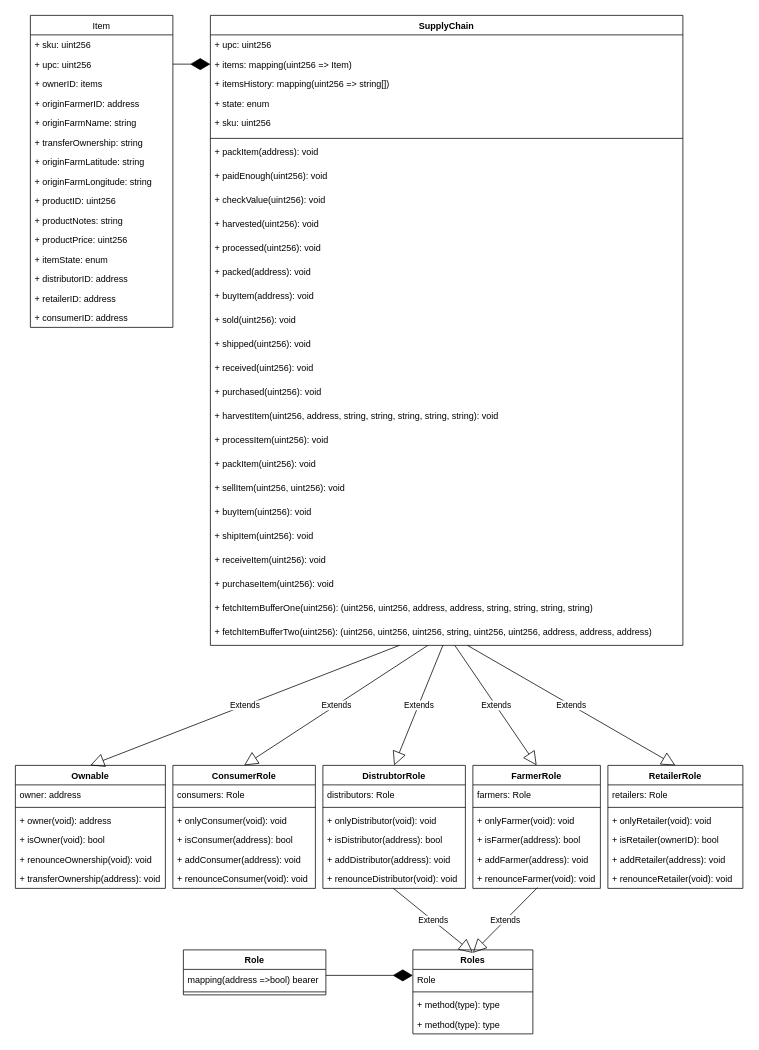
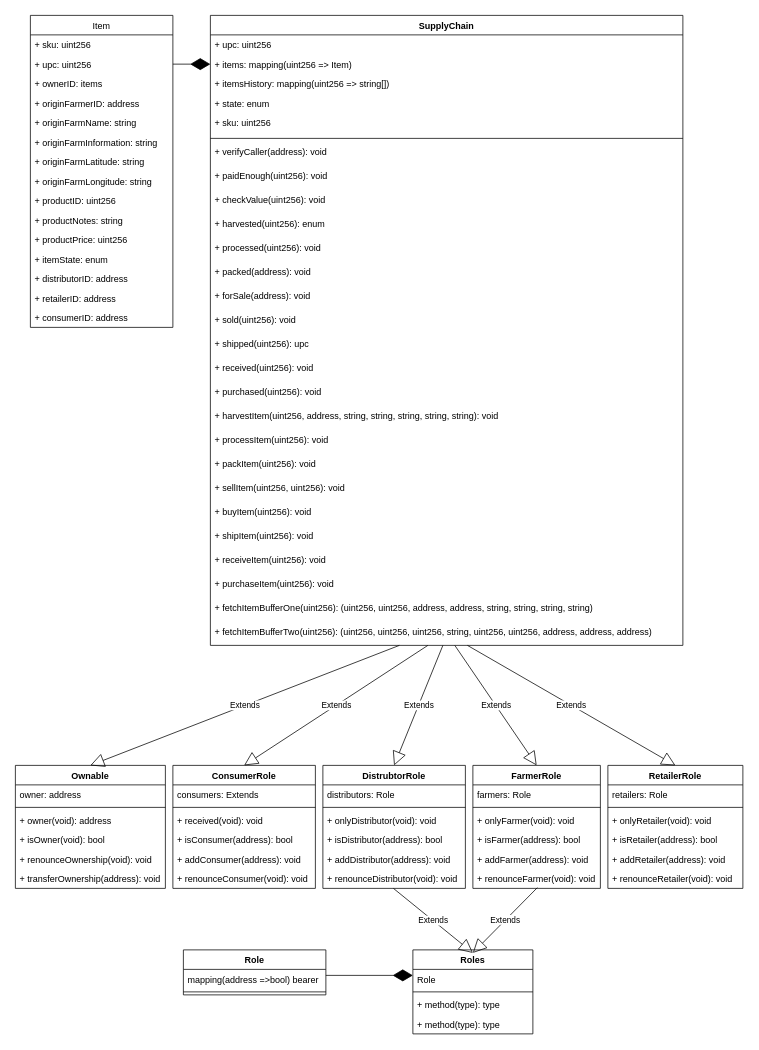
- <mxCell id="72" value="+ transferOwnership: string" style="text;strokeColor=none;fillColor=none;align=left;verticalAlign=top;spacingLeft=4;spacingRight=4;overflow=hidden;rotatable=0;points=[[0,0.5],[1,0.5]];portConstraint=eastwest;" vertex="1" parent="66"><mxGeometry y="156" width="190" height="26" as="geometry" /></mxCell>
+ <mxCell id="72" value="+ originFarmInformation: string" style="text;strokeColor=none;fillColor=none;align=left;verticalAlign=top;spacingLeft=4;spacingRight=4;overflow=hidden;rotatable=0;points=[[0,0.5],[1,0.5]];portConstraint=eastwest;" vertex="1" parent="66"><mxGeometry y="156" width="190" height="26" as="geometry" /></mxCell>
- <mxCell id="45" value="+ packItem(address): void" style="text;strokeColor=none;fillColor=none;align=left;verticalAlign=top;spacingLeft=4;spacingRight=4;overflow=hidden;rotatable=0;points=[[0,0.5],[1,0.5]];portConstraint=eastwest;" vertex="1" parent="38"><mxGeometry y="168" width="630" height="32" as="geometry" /></mxCell>
+ <mxCell id="45" value="+ verifyCaller(address): void" style="text;strokeColor=none;fillColor=none;align=left;verticalAlign=top;spacingLeft=4;spacingRight=4;overflow=hidden;rotatable=0;points=[[0,0.5],[1,0.5]];portConstraint=eastwest;" vertex="1" parent="38"><mxGeometry y="168" width="630" height="32" as="geometry" /></mxCell>
- <mxCell id="48" value="+ harvested(uint256): void" style="text;strokeColor=none;fillColor=none;align=left;verticalAlign=top;spacingLeft=4;spacingRight=4;overflow=hidden;rotatable=0;points=[[0,0.5],[1,0.5]];portConstraint=eastwest;" vertex="1" parent="38"><mxGeometry y="264" width="630" height="32" as="geometry" /></mxCell>
+ <mxCell id="48" value="+ harvested(uint256): enum" style="text;strokeColor=none;fillColor=none;align=left;verticalAlign=top;spacingLeft=4;spacingRight=4;overflow=hidden;rotatable=0;points=[[0,0.5],[1,0.5]];portConstraint=eastwest;" vertex="1" parent="38"><mxGeometry y="264" width="630" height="32" as="geometry" /></mxCell>
- <mxCell id="51" value="+ buyItem(address): void" style="text;strokeColor=none;fillColor=none;align=left;verticalAlign=top;spacingLeft=4;spacingRight=4;overflow=hidden;rotatable=0;points=[[0,0.5],[1,0.5]];portConstraint=eastwest;" vertex="1" parent="38"><mxGeometry y="360" width="630" height="32" as="geometry" /></mxCell>
+ <mxCell id="51" value="+ forSale(address): void" style="text;strokeColor=none;fillColor=none;align=left;verticalAlign=top;spacingLeft=4;spacingRight=4;overflow=hidden;rotatable=0;points=[[0,0.5],[1,0.5]];portConstraint=eastwest;" vertex="1" parent="38"><mxGeometry y="360" width="630" height="32" as="geometry" /></mxCell>
- <mxCell id="53" value="+ shipped(uint256): void" style="text;strokeColor=none;fillColor=none;align=left;verticalAlign=top;spacingLeft=4;spacingRight=4;overflow=hidden;rotatable=0;points=[[0,0.5],[1,0.5]];portConstraint=eastwest;" vertex="1" parent="38"><mxGeometry y="424" width="630" height="32" as="geometry" /></mxCell>
+ <mxCell id="53" value="+ shipped(uint256): upc" style="text;strokeColor=none;fillColor=none;align=left;verticalAlign=top;spacingLeft=4;spacingRight=4;overflow=hidden;rotatable=0;points=[[0,0.5],[1,0.5]];portConstraint=eastwest;" vertex="1" parent="38"><mxGeometry y="424" width="630" height="32" as="geometry" /></mxCell>
- <mxCell id="11" value="consumers: Role" style="text;strokeColor=none;fillColor=none;align=left;verticalAlign=top;spacingLeft=4;spacingRight=4;overflow=hidden;rotatable=0;points=[[0,0.5],[1,0.5]];portConstraint=eastwest;" vertex="1" parent="10"><mxGeometry y="26" width="190" height="26" as="geometry" /></mxCell>
+ <mxCell id="11" value="consumers: Extends" style="text;strokeColor=none;fillColor=none;align=left;verticalAlign=top;spacingLeft=4;spacingRight=4;overflow=hidden;rotatable=0;points=[[0,0.5],[1,0.5]];portConstraint=eastwest;" vertex="1" parent="10"><mxGeometry y="26" width="190" height="26" as="geometry" /></mxCell>
- <mxCell id="13" value="+ onlyConsumer(void): void" style="text;strokeColor=none;fillColor=none;align=left;verticalAlign=top;spacingLeft=4;spacingRight=4;overflow=hidden;rotatable=0;points=[[0,0.5],[1,0.5]];portConstraint=eastwest;" vertex="1" parent="10"><mxGeometry y="60" width="190" height="26" as="geometry" /></mxCell>
+ <mxCell id="13" value="+ received(void): void" style="text;strokeColor=none;fillColor=none;align=left;verticalAlign=top;spacingLeft=4;spacingRight=4;overflow=hidden;rotatable=0;points=[[0,0.5],[1,0.5]];portConstraint=eastwest;" vertex="1" parent="10"><mxGeometry y="60" width="190" height="26" as="geometry" /></mxCell>
- <mxCell id="35" value="+ isRetailer(ownerID): bool" style="text;strokeColor=none;fillColor=none;align=left;verticalAlign=top;spacingLeft=4;spacingRight=4;overflow=hidden;rotatable=0;points=[[0,0.5],[1,0.5]];portConstraint=eastwest;" vertex="1" parent="31"><mxGeometry y="86" width="180" height="26" as="geometry" /></mxCell>
+ <mxCell id="35" value="+ isRetailer(address): bool" style="text;strokeColor=none;fillColor=none;align=left;verticalAlign=top;spacingLeft=4;spacingRight=4;overflow=hidden;rotatable=0;points=[[0,0.5],[1,0.5]];portConstraint=eastwest;" vertex="1" parent="31"><mxGeometry y="86" width="180" height="26" as="geometry" /></mxCell>
